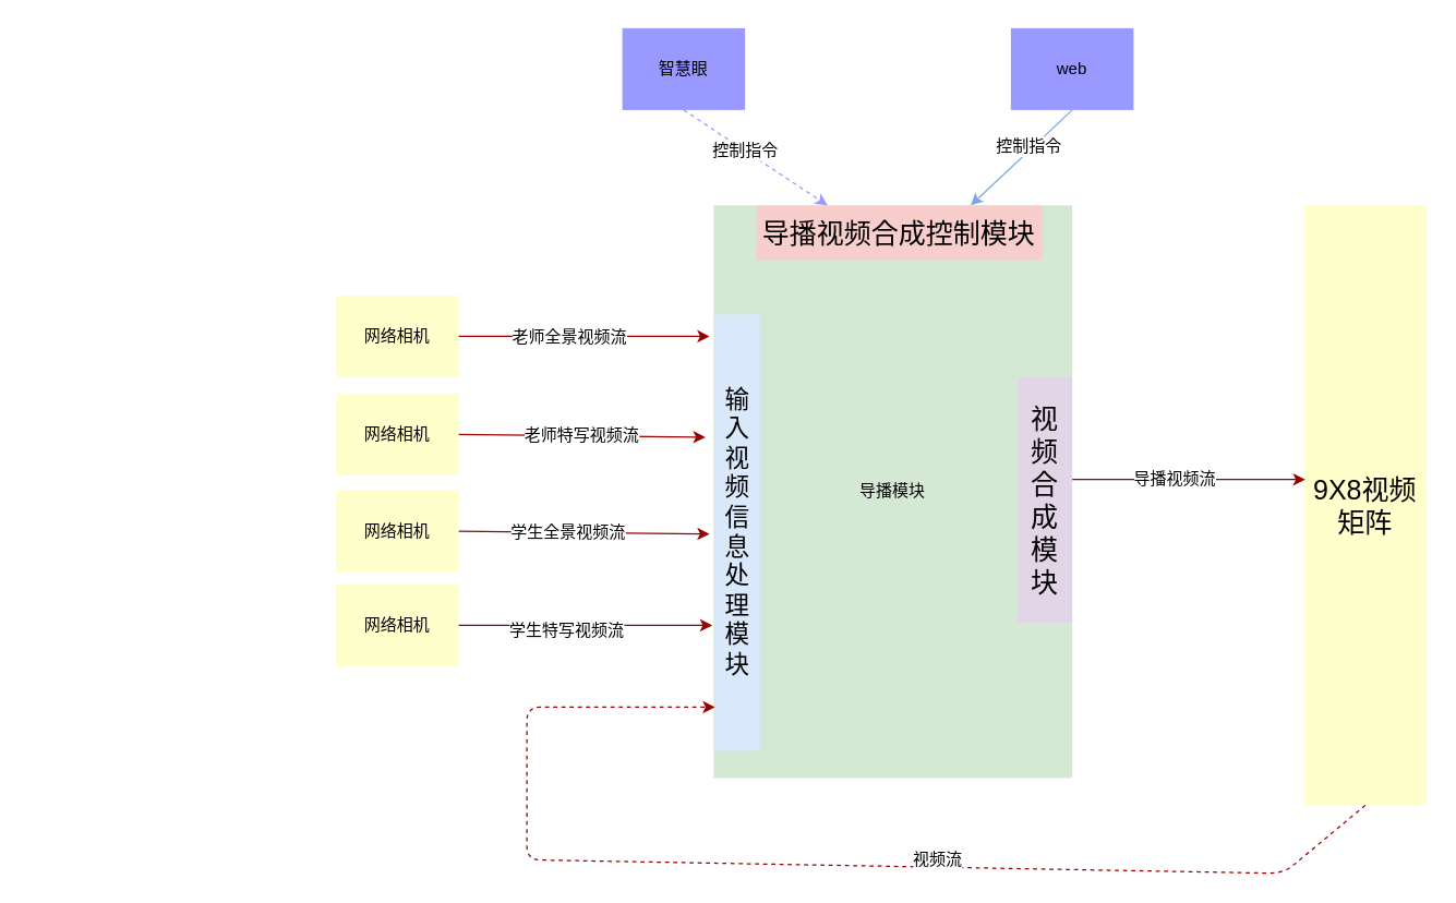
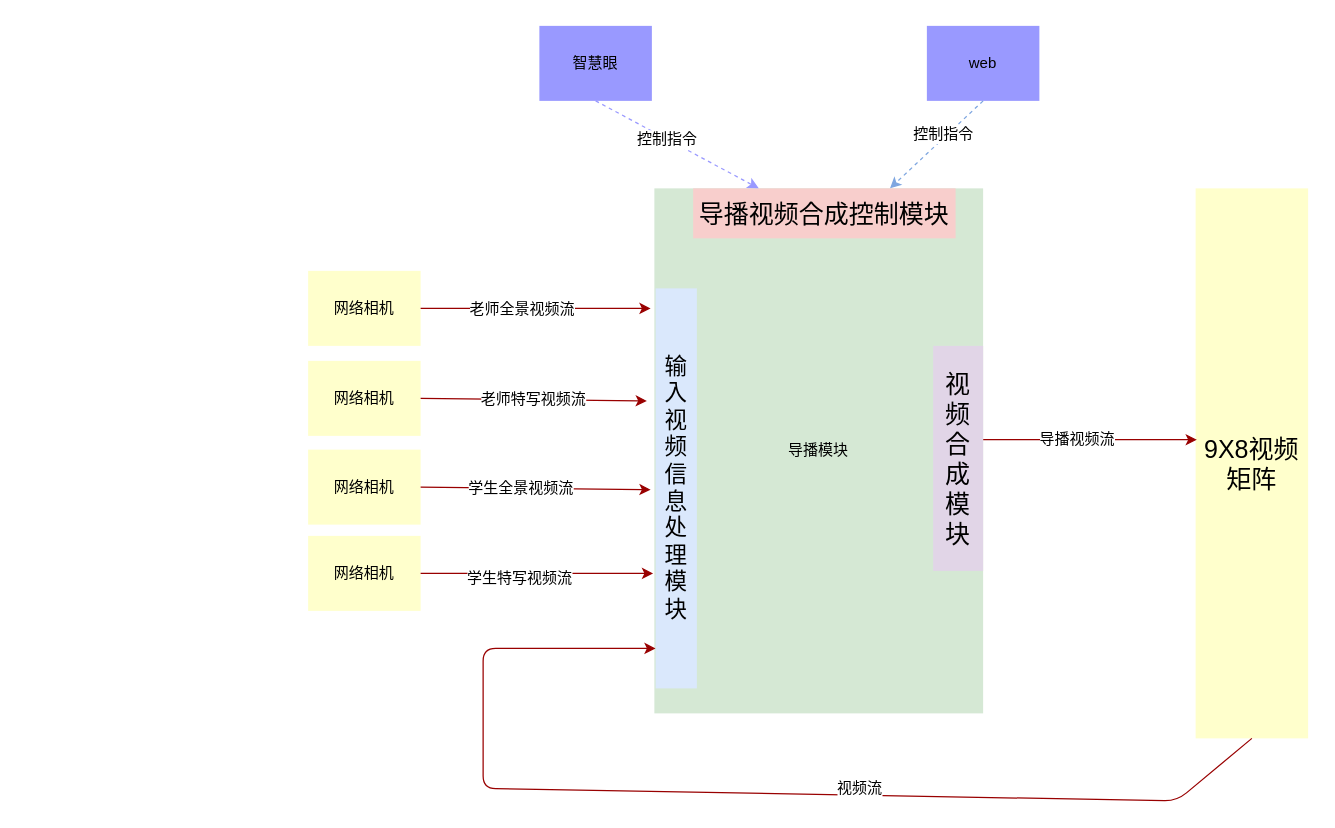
- <mxCell id="25" value="智慧眼" style="whiteSpace=wrap;align=center;verticalAlign=middle;fontStyle=0;strokeWidth=3;fillColor=#9999FF;strokeColor=none;html=1;" parent="1" vertex="1"><mxGeometry x="456" y="20" width="90" height="60" as="geometry" /></mxCell>
+ <mxCell id="25" value="智慧眼" style="whiteSpace=wrap;align=center;verticalAlign=middle;fontStyle=0;strokeWidth=3;fillColor=#9999FF;strokeColor=none;html=1;" parent="1" vertex="1"><mxGeometry x="431" y="20" width="90" height="60" as="geometry" /></mxCell>
- <mxCell id="29" value="" style="endArrow=classic;exitX=0.5;exitY=1;exitDx=0;exitDy=0;strokeColor=#7EA6E0;fontStyle=0;html=1;entryX=0.75;entryY=0;entryDx=0;entryDy=0;" parent="1" source="26" target="23" edge="1"><mxGeometry width="50" height="50" relative="1" as="geometry"><mxPoint x="511" y="90" as="sourcePoint" /><mxPoint x="600" y="160" as="targetPoint" /></mxGeometry></mxCell>
+ <mxCell id="29" value="" style="endArrow=classic;exitX=0.5;exitY=1;exitDx=0;exitDy=0;strokeColor=#7EA6E0;fontStyle=0;html=1;entryX=0.75;entryY=0;entryDx=0;entryDy=0;dashed=1;" parent="1" source="26" target="23" edge="1"><mxGeometry width="50" height="50" relative="1" as="geometry"><mxPoint x="511" y="90" as="sourcePoint" /><mxPoint x="600" y="160" as="targetPoint" /></mxGeometry></mxCell>
- <mxCell id="20" value="" style="endArrow=classic;exitX=0.5;exitY=1;exitDx=0;exitDy=0;strokeColor=#990000;entryX=0;entryY=0.9;entryDx=0;entryDy=0;fontStyle=0;html=1;entryPerimeter=0;dashed=1;" parent="1" source="17" target="22" edge="1"><mxGeometry width="50" height="50" relative="1" as="geometry"><mxPoint x="347" y="539" as="sourcePoint" /><mxPoint x="292" y="559" as="targetPoint" /><Array as="points"><mxPoint x="941" y="640" /><mxPoint x="386" y="630" /><mxPoint x="386" y="518" /></Array></mxGeometry></mxCell>
+ <mxCell id="20" value="" style="endArrow=classic;exitX=0.5;exitY=1;exitDx=0;exitDy=0;strokeColor=#990000;entryX=0;entryY=0.9;entryDx=0;entryDy=0;fontStyle=0;html=1;entryPerimeter=0;" parent="1" source="17" target="22" edge="1"><mxGeometry width="50" height="50" relative="1" as="geometry"><mxPoint x="347" y="539" as="sourcePoint" /><mxPoint x="292" y="559" as="targetPoint" /><Array as="points"><mxPoint x="941" y="640" /><mxPoint x="386" y="630" /><mxPoint x="386" y="518" /></Array></mxGeometry></mxCell>
